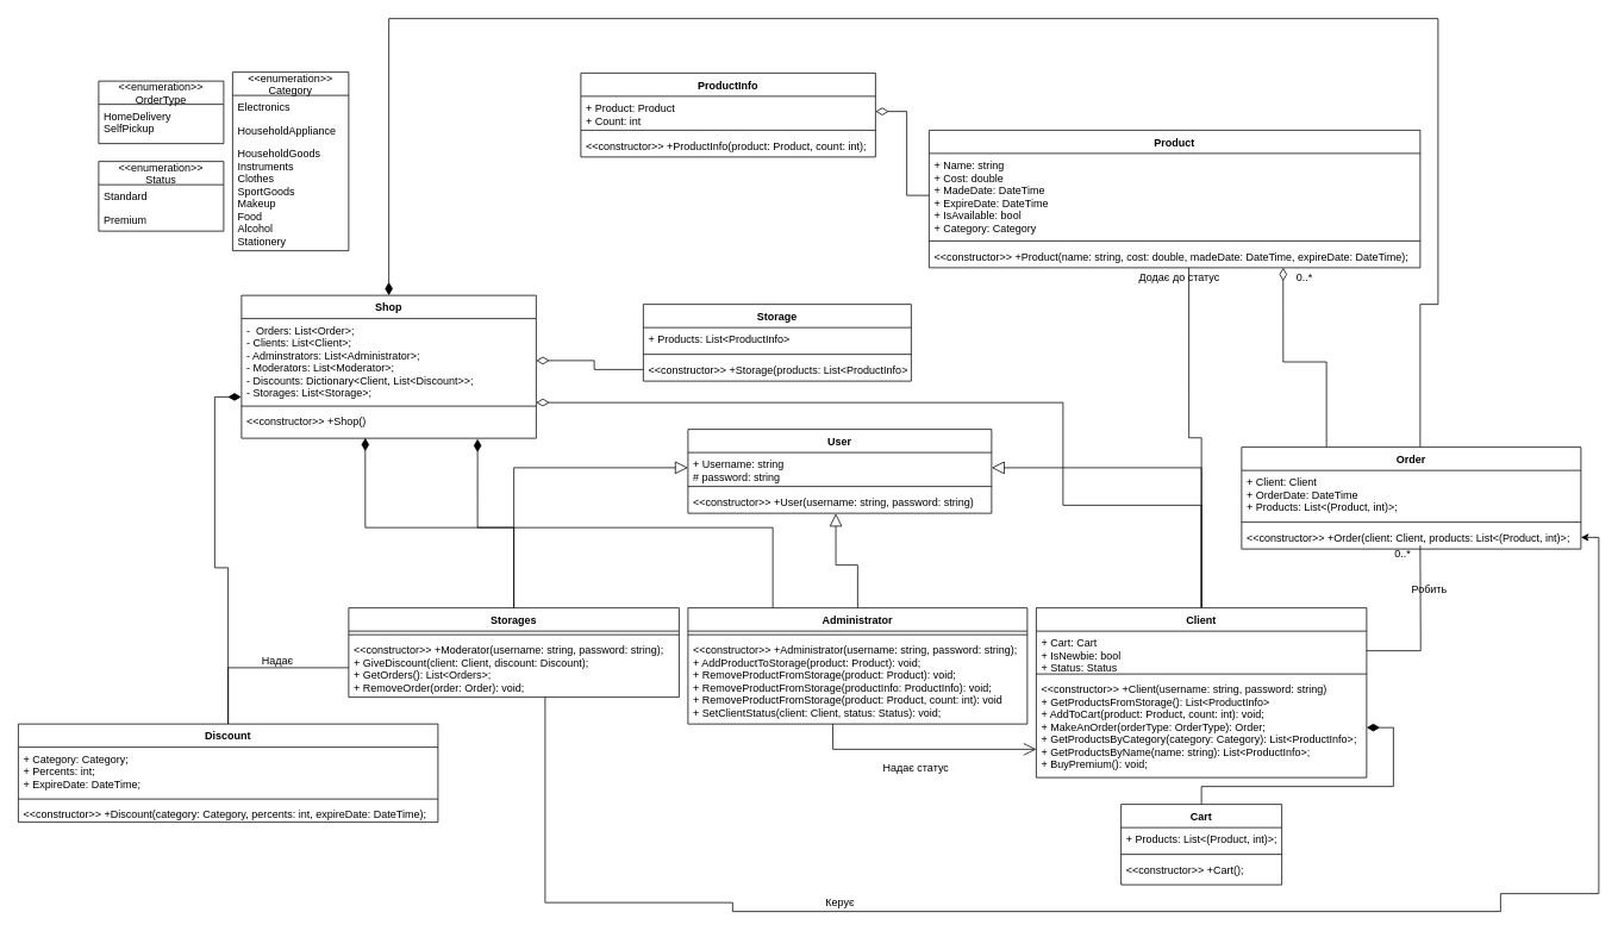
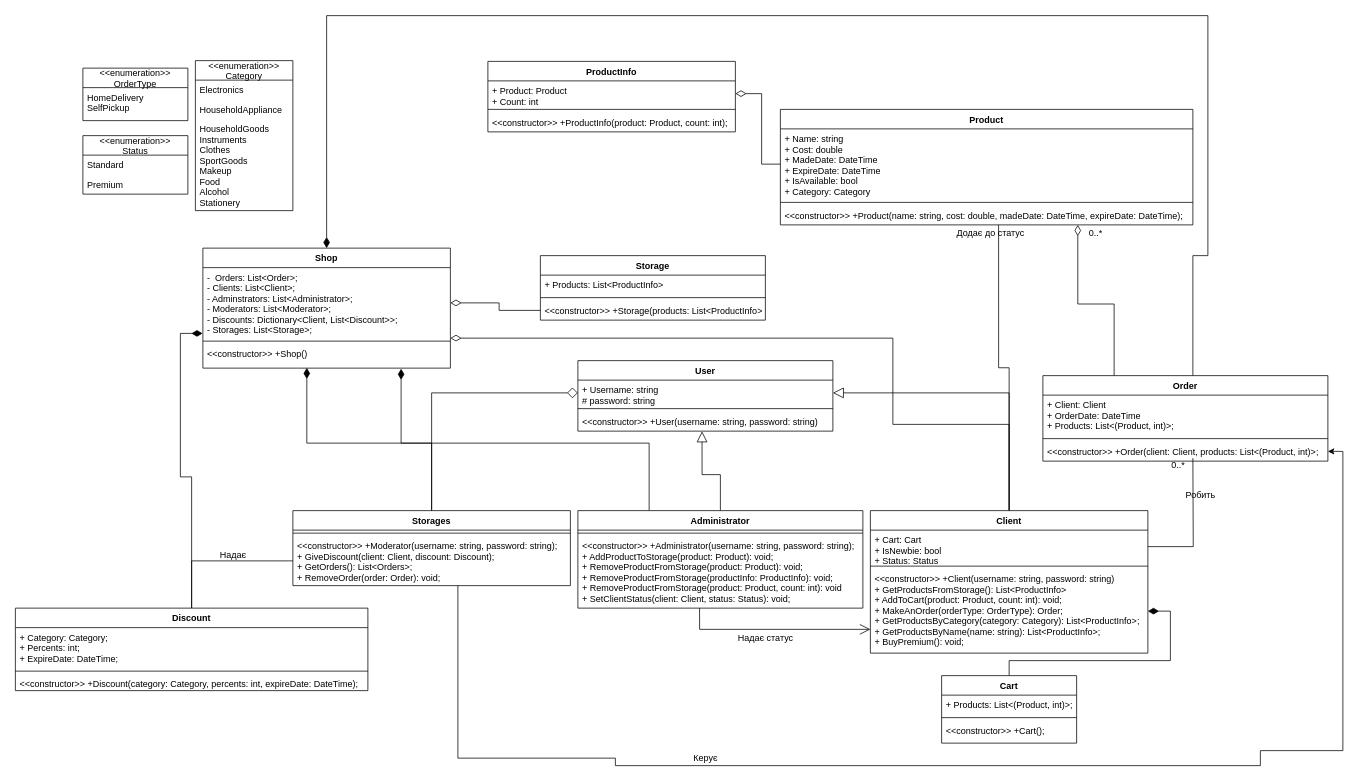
- <mxCell id="54" style="edgeStyle=orthogonalEdgeStyle;rounded=0;orthogonalLoop=1;jettySize=auto;html=1;entryX=0;entryY=0.5;entryDx=0;entryDy=0;endArrow=block;endFill=0;endSize=12;" edge="1" parent="1" source="56" target="15"><mxGeometry relative="1" as="geometry" /></mxCell>
+ <mxCell id="54" style="edgeStyle=orthogonalEdgeStyle;rounded=0;orthogonalLoop=1;jettySize=auto;html=1;entryX=0;entryY=0.5;entryDx=0;entryDy=0;endArrow=diamond;endFill=0;endSize=12;" edge="1" parent="1" source="56" target="15"><mxGeometry relative="1" as="geometry" /></mxCell>
- <mxCell id="71" value="Надає статус" style="text;html=1;align=center;verticalAlign=middle;resizable=0;points=[];autosize=1;strokeColor=none;fillColor=none;" vertex="1" parent="1"><mxGeometry x="980" y="850" width="90" height="20" as="geometry" /></mxCell>
+ <mxCell id="71" value="Надає статус" style="text;html=1;align=center;verticalAlign=middle;resizable=0;points=[];autosize=1;strokeColor=none;fillColor=none;" vertex="1" parent="1"><mxGeometry x="975" y="840" width="90" height="20" as="geometry" /></mxCell>
